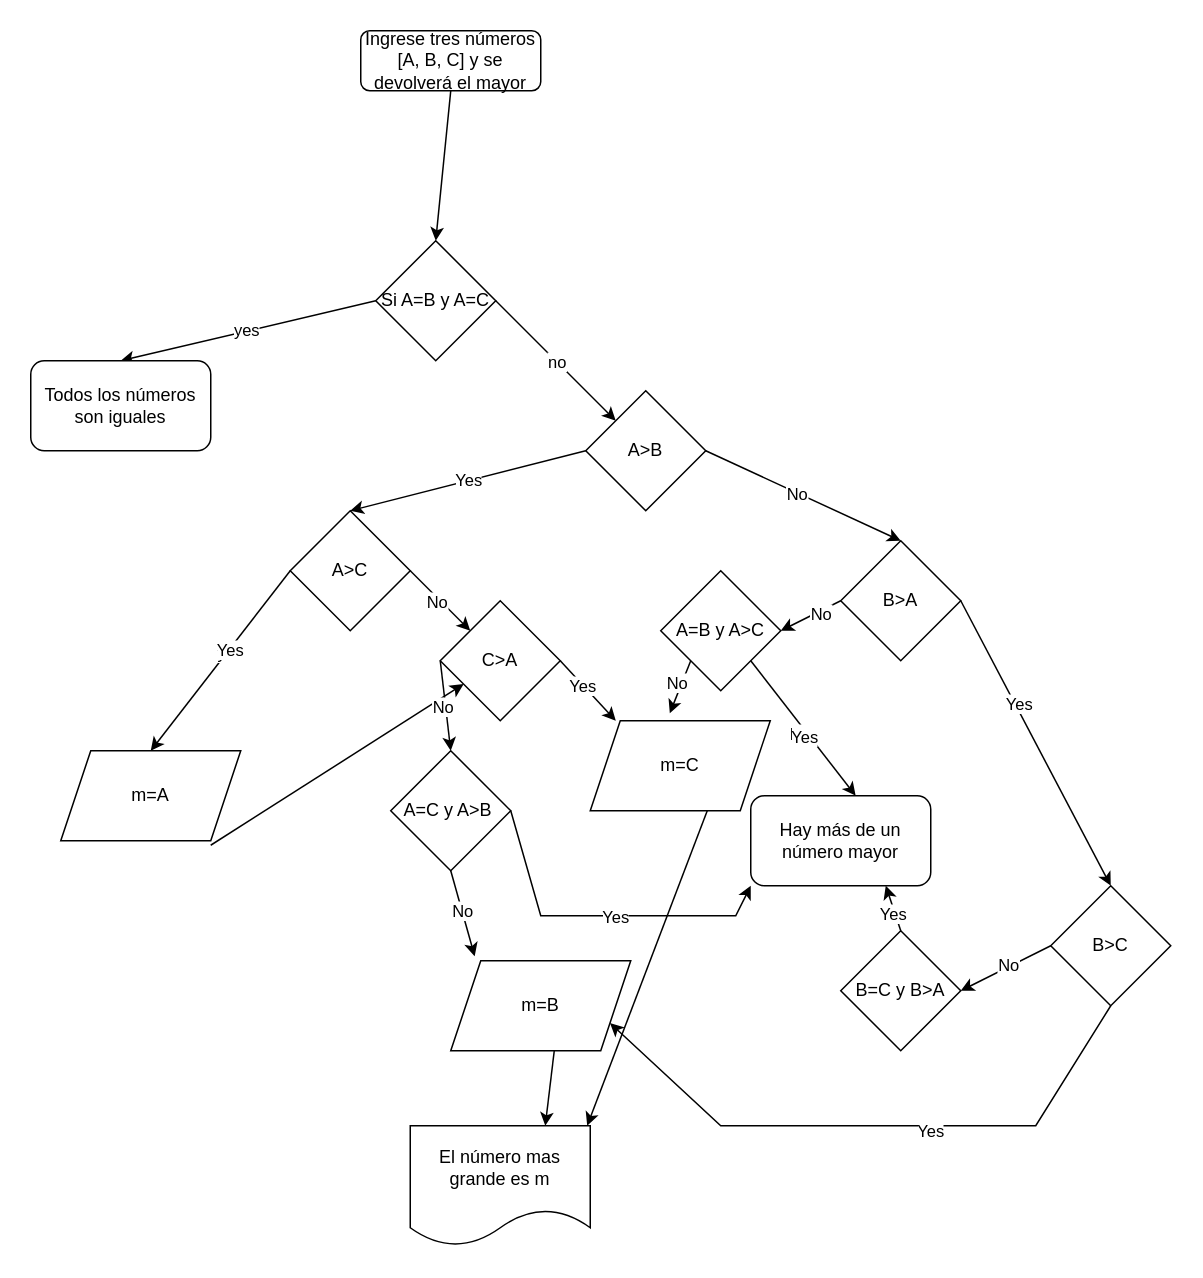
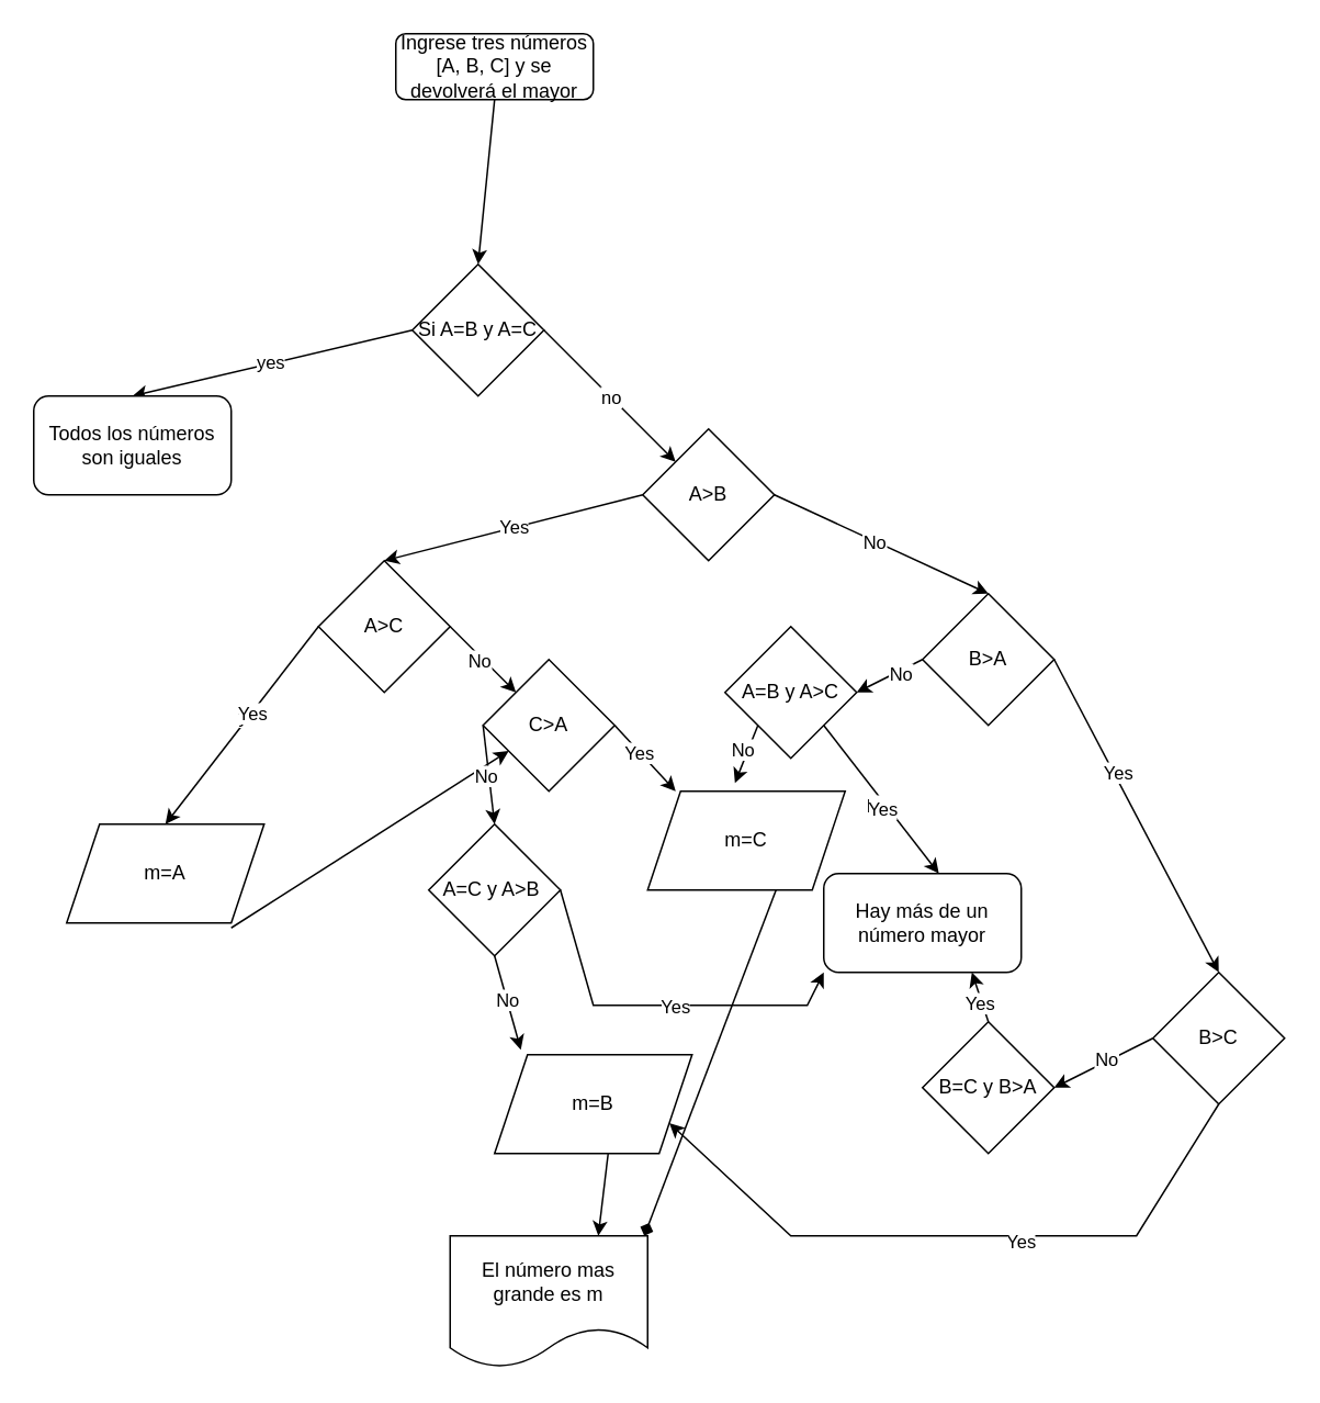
- <mxCell id="33" value="" style="endArrow=classic;html=1;rounded=0;entryX=0.983;entryY=0;entryDx=0;entryDy=0;entryPerimeter=0;exitX=0.65;exitY=1;exitDx=0;exitDy=0;exitPerimeter=0;" parent="1" source="30" target="13" edge="1"><mxGeometry width="50" height="50" relative="1" as="geometry"><mxPoint x="320" y="610" as="sourcePoint" /><mxPoint x="370" y="560" as="targetPoint" /></mxGeometry></mxCell>
+ <mxCell id="33" value="" style="endArrow=diamond;html=1;rounded=0;entryX=0.983;entryY=0;entryDx=0;entryDy=0;entryPerimeter=0;exitX=0.65;exitY=1;exitDx=0;exitDy=0;exitPerimeter=0;" parent="1" source="30" target="13" edge="1"><mxGeometry width="50" height="50" relative="1" as="geometry"><mxPoint x="320" y="610" as="sourcePoint" /><mxPoint x="370" y="560" as="targetPoint" /></mxGeometry></mxCell>
